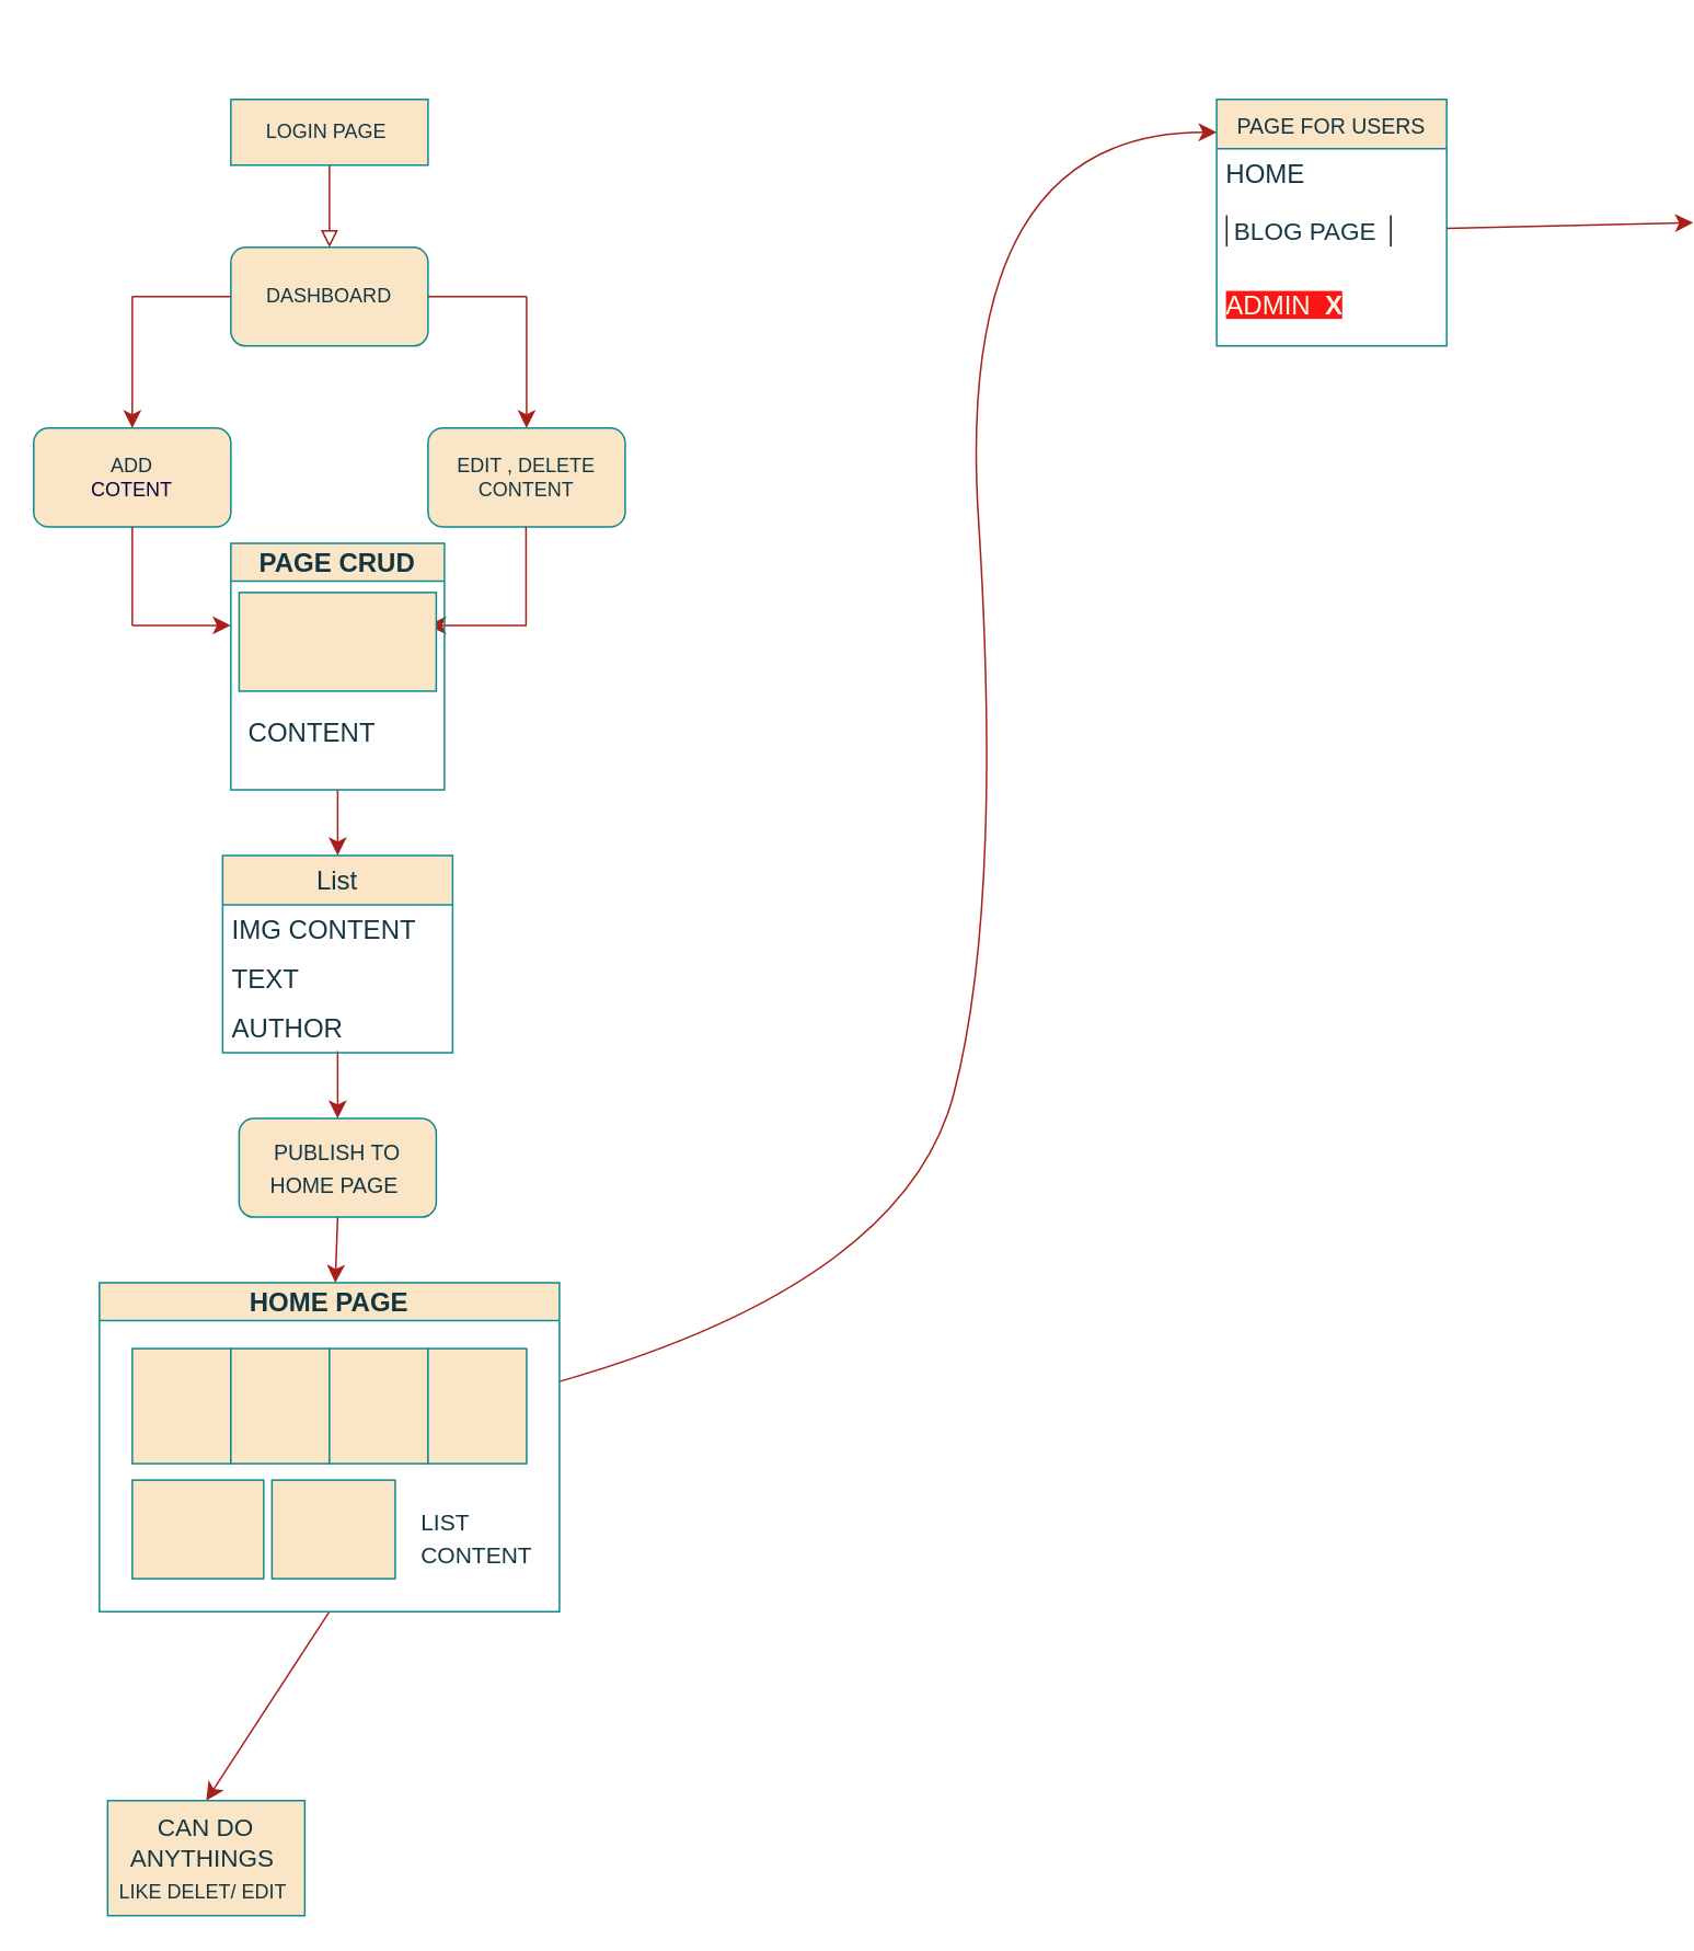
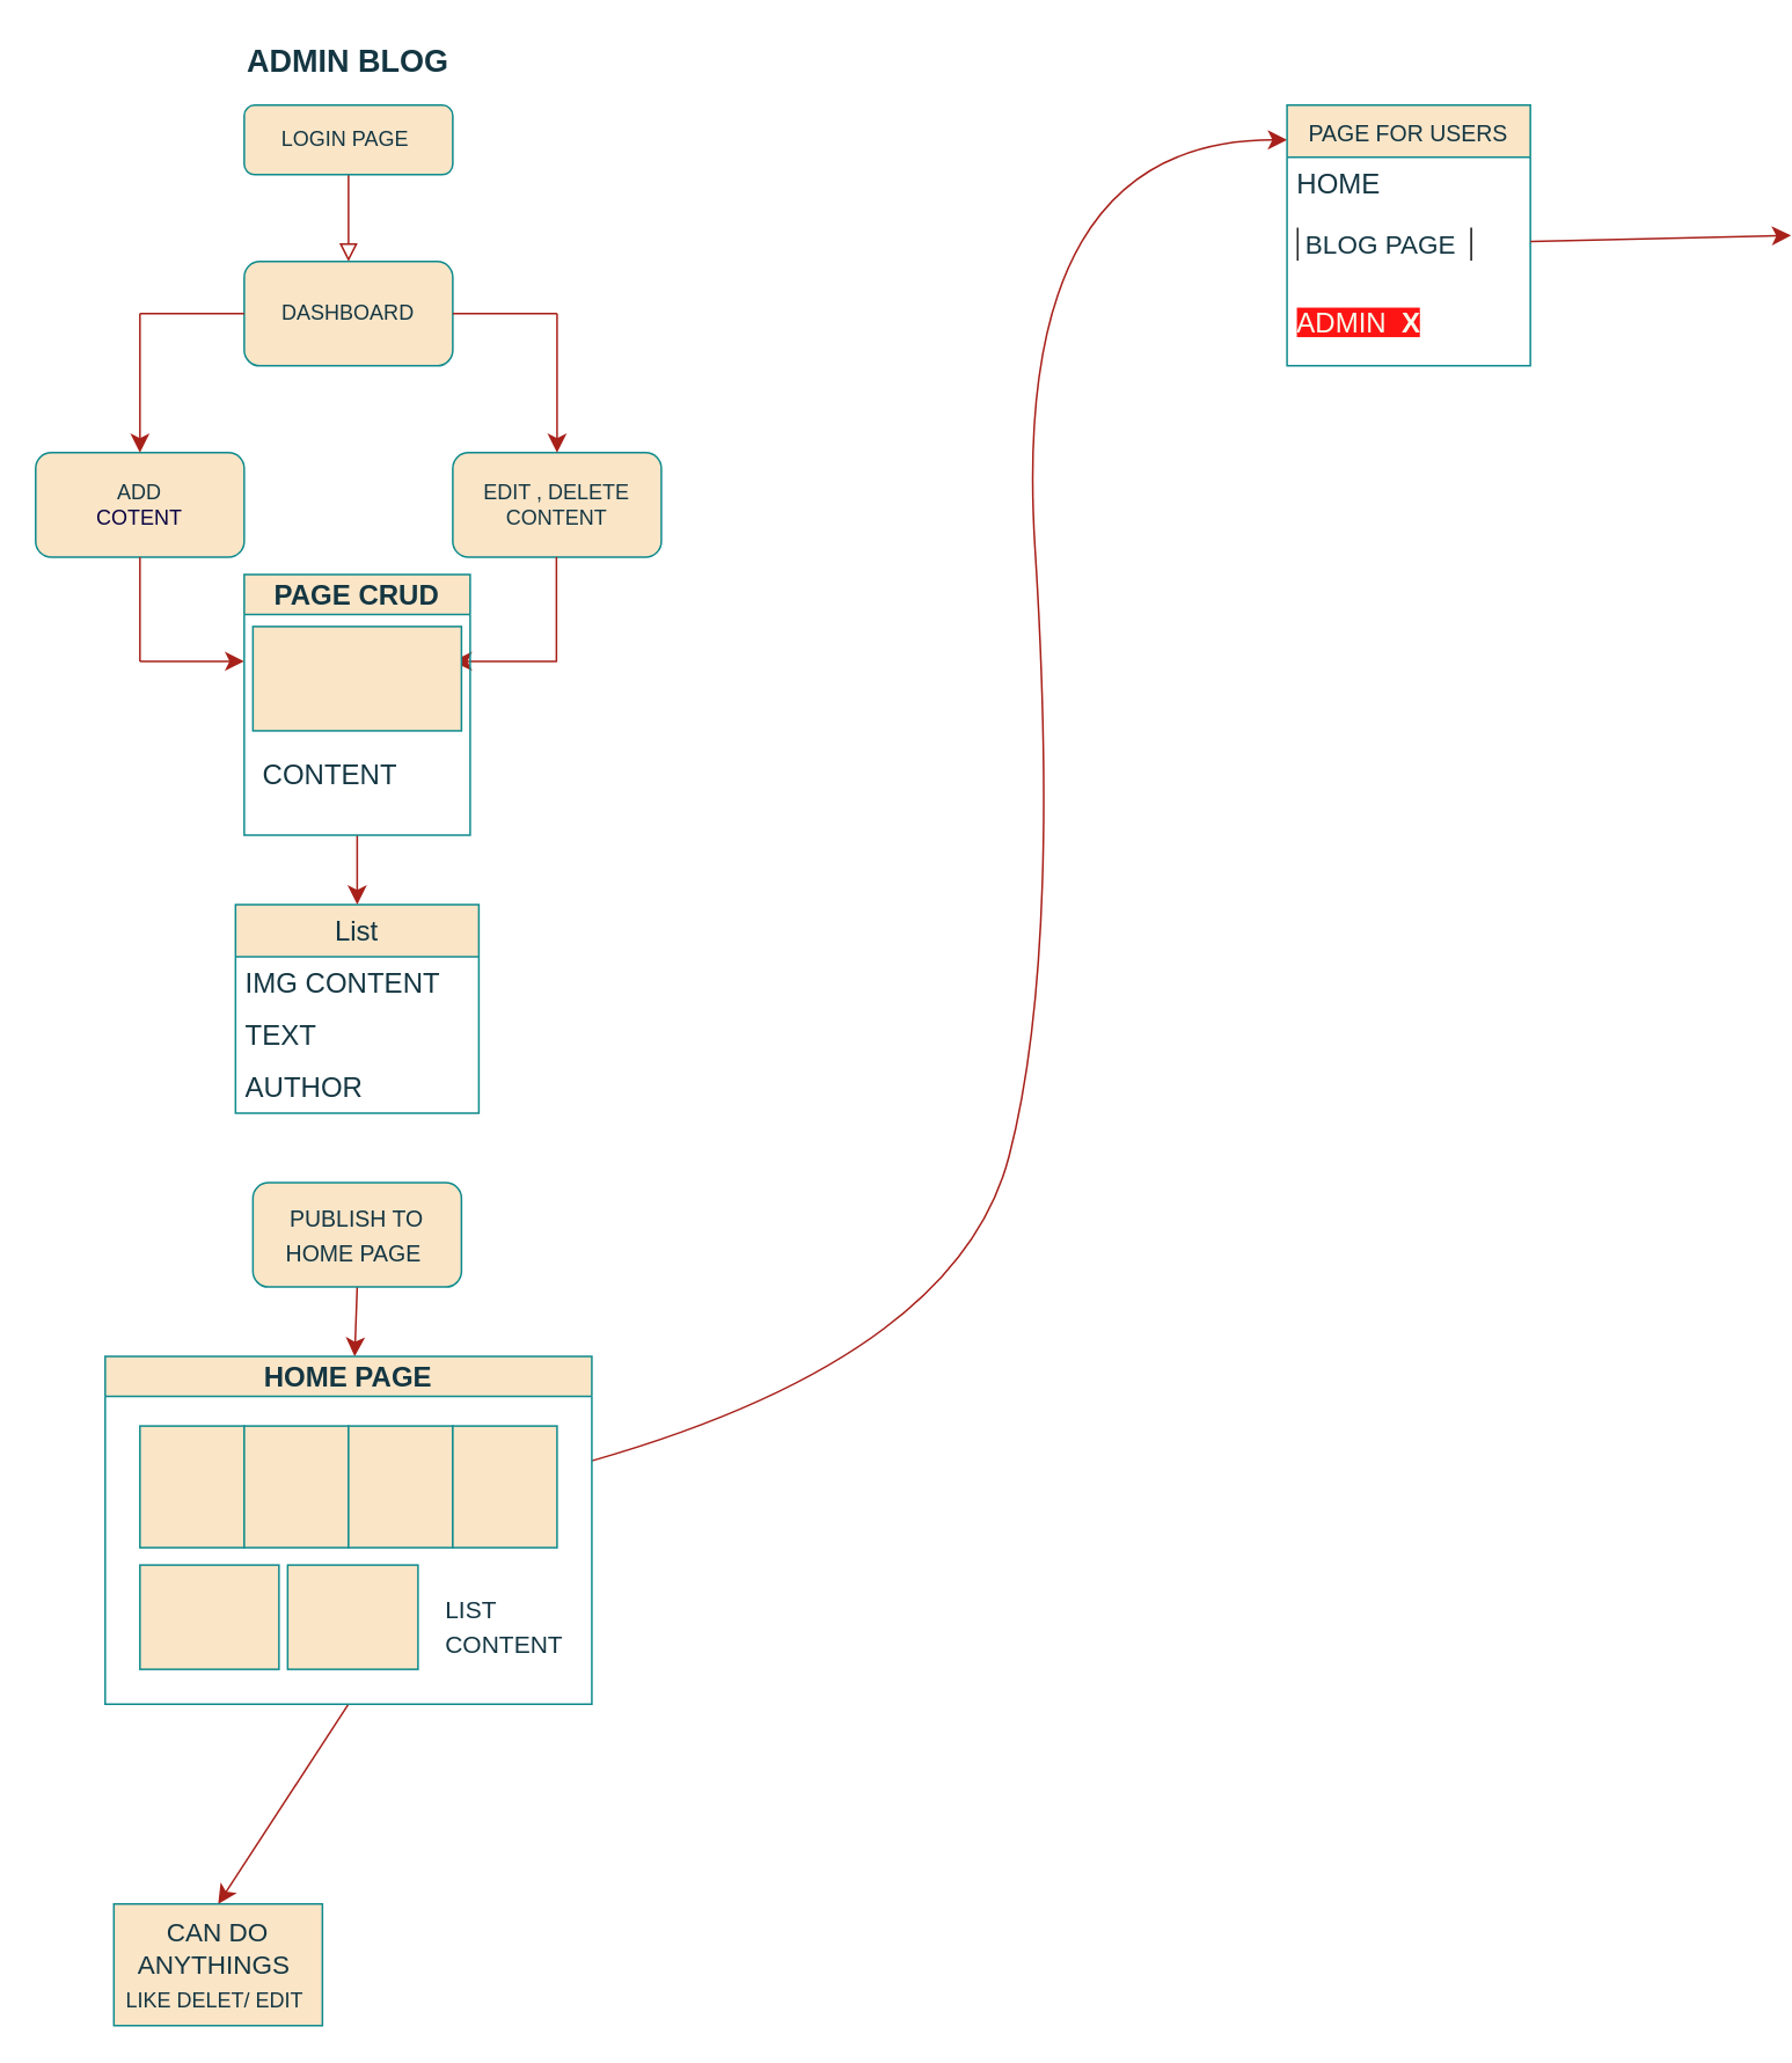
+ <mxCell id="4" value="&lt;b style=&quot;&quot;&gt;&lt;font style=&quot;font-size: 18px;&quot;&gt;ADMIN BLOG&lt;/font&gt;&lt;/b&gt;" style="text;html=1;strokeColor=none;fillColor=none;align=center;verticalAlign=middle;whiteSpace=wrap;rounded=0;fontSize=12;labelBackgroundColor=none;fontColor=#143642;" vertex="1" parent="1"><mxGeometry x="140" y="20" width="120" height="30" as="geometry" /></mxCell>
- <mxCell id="3" value="LOGIN PAGE&amp;nbsp;" style="whiteSpace=wrap;html=1;fontSize=12;glass=0;strokeWidth=1;shadow=0;labelBackgroundColor=none;fillColor=#FAE5C7;strokeColor=#0F8B8D;fontColor=#143642;rounded=0;" parent="1" vertex="1"><mxGeometry x="140" y="60" width="120" height="40" as="geometry" /></mxCell>
+ <mxCell id="3" value="LOGIN PAGE&amp;nbsp;" style="rounded=1;whiteSpace=wrap;html=1;fontSize=12;glass=0;strokeWidth=1;shadow=0;labelBackgroundColor=none;fillColor=#FAE5C7;strokeColor=#0F8B8D;fontColor=#143642;" parent="1" vertex="1"><mxGeometry x="140" y="60" width="120" height="40" as="geometry" /></mxCell>
- <mxCell id="8" style="edgeStyle=none;curved=1;rounded=0;orthogonalLoop=1;jettySize=auto;html=1;strokeColor=#A8201A;fontSize=12;fontColor=#143642;startSize=8;endSize=8;fillColor=#FAE5C7;exitX=0.5;exitY=0.967;exitDx=0;exitDy=0;exitPerimeter=0;" edge="1" parent="1" source="34" target="10"><mxGeometry relative="1" as="geometry"><mxPoint x="480" y="478.235" as="sourcePoint" /></mxGeometry></mxCell>
